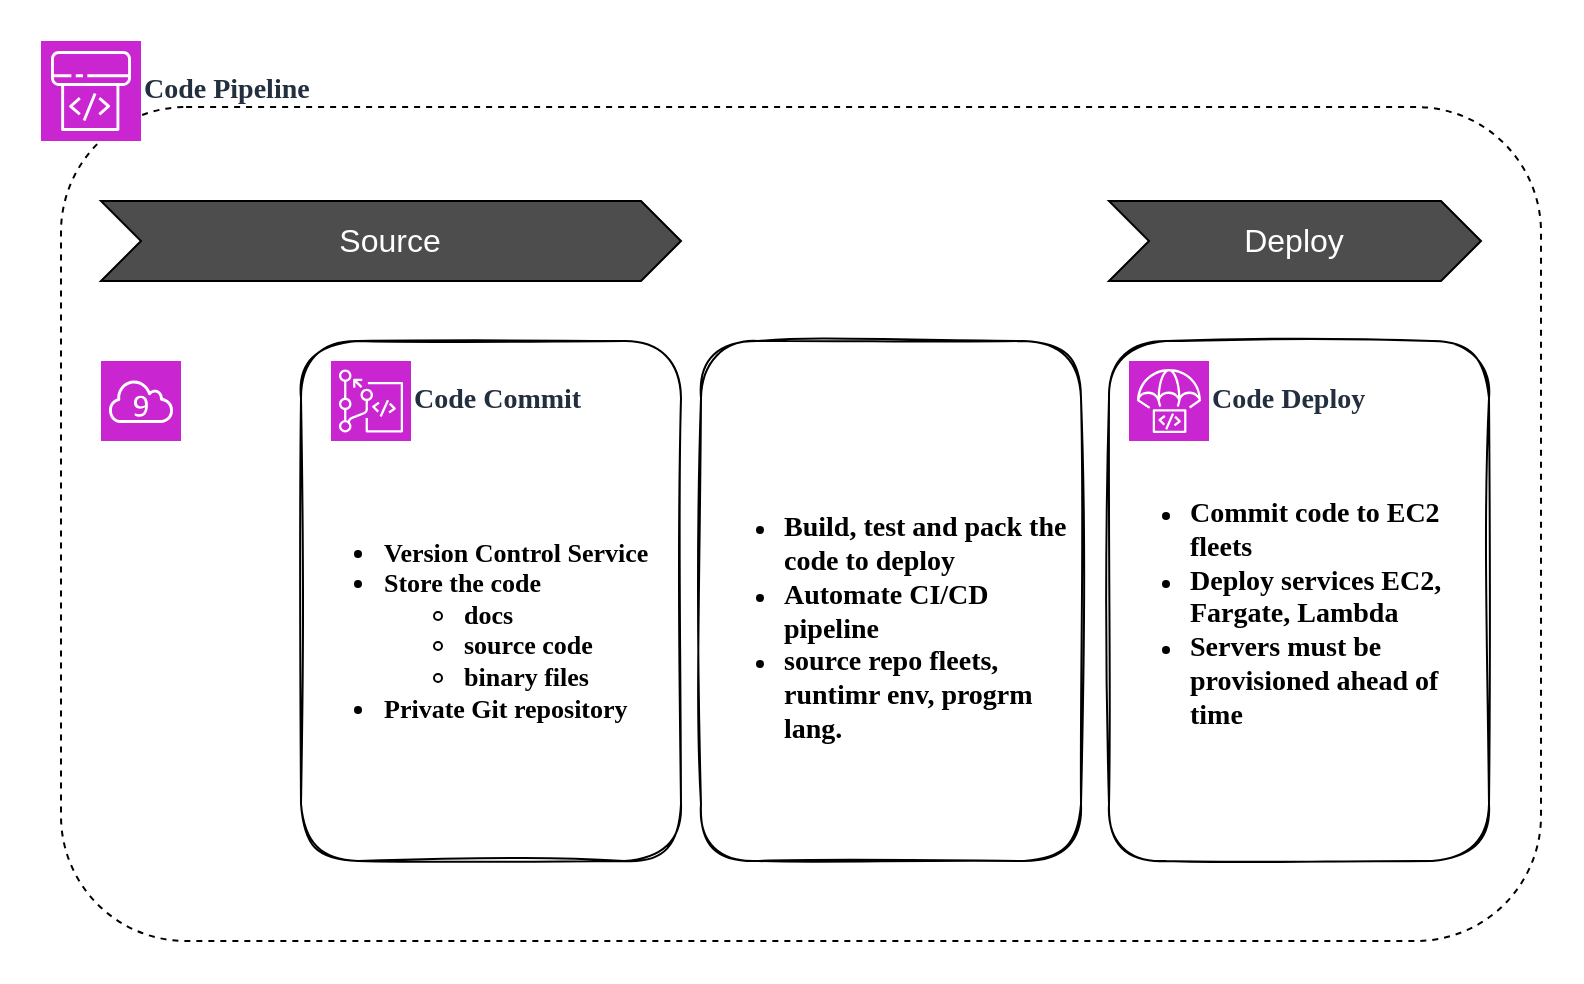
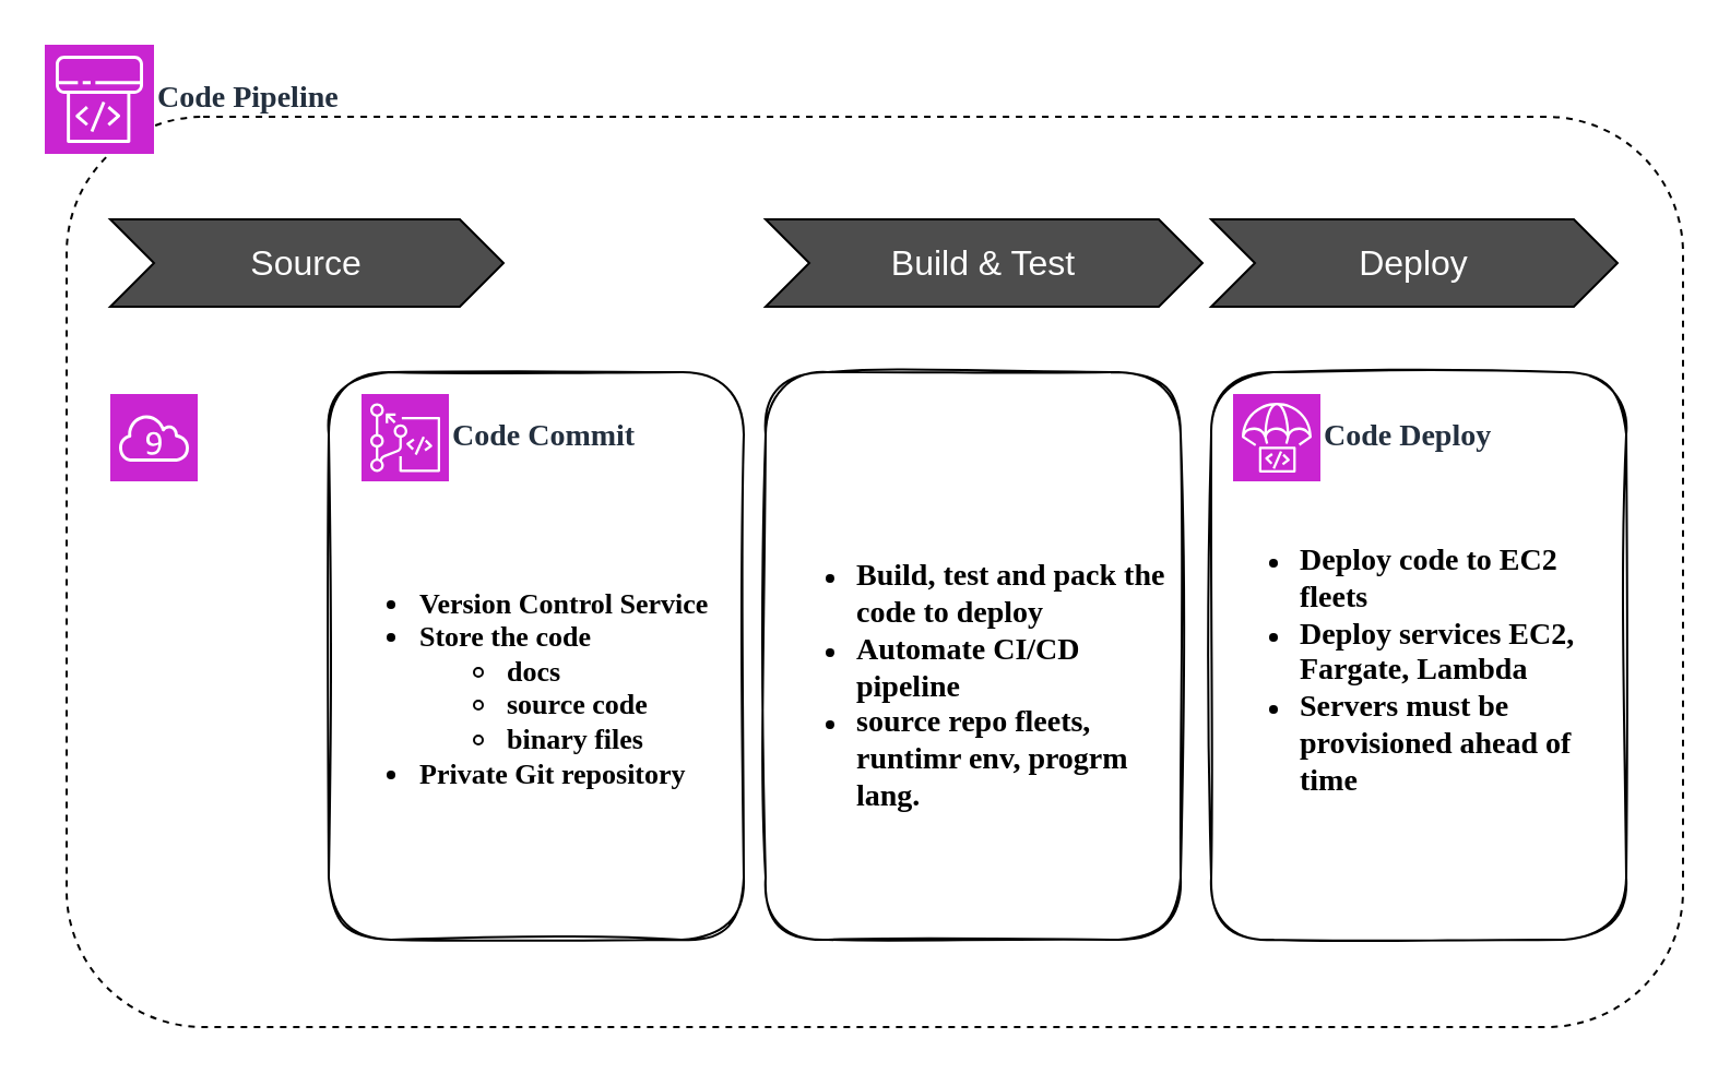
- <mxCell id="4" value="Source" style="shape=step;perimeter=stepPerimeter;whiteSpace=wrap;html=1;fixedSize=1;fillColor=#4D4D4D;fontColor=#FFFFFF;fontFamily=Helvetica;fontSize=16;fontStyle=0" vertex="1" parent="1"><mxGeometry x="50" y="100" width="290" height="40" as="geometry" /></mxCell>
+ <mxCell id="4" value="Source" style="shape=step;perimeter=stepPerimeter;whiteSpace=wrap;html=1;fixedSize=1;fillColor=#4D4D4D;fontColor=#FFFFFF;fontFamily=Helvetica;fontSize=16;fontStyle=0" vertex="1" parent="1"><mxGeometry x="50" y="100" width="180" height="40" as="geometry" /></mxCell>
+ <mxCell id="5" value="Build &amp;amp; Test" style="shape=step;perimeter=stepPerimeter;whiteSpace=wrap;html=1;fixedSize=1;fillColor=#4D4D4D;fontColor=#FFFFFF;fontFamily=Helvetica;fontSize=16;fontStyle=0" vertex="1" parent="1"><mxGeometry x="350" y="100" width="200" height="40" as="geometry" /></mxCell>
- <mxCell id="7" value="&lt;div&gt;&lt;br&gt;&lt;/div&gt;&lt;div&gt;&lt;h4 style=&quot;text-align: left;&quot;&gt;&lt;ul&gt;&lt;li&gt;&lt;font style=&quot;font-size: 14px;&quot; face=&quot;Comic Sans MS&quot;&gt;Commit code to EC2 fleets&lt;/font&gt;&lt;/li&gt;&lt;li&gt;&lt;font style=&quot;font-size: 14px;&quot; face=&quot;Comic Sans MS&quot;&gt;Deploy services EC2, Fargate, Lambda&lt;/font&gt;&lt;/li&gt;&lt;li&gt;&lt;font style=&quot;font-size: 14px;&quot; face=&quot;Comic Sans MS&quot;&gt;Servers must be provisioned ahead of time&lt;/font&gt;&lt;/li&gt;&lt;/ul&gt;&lt;/h4&gt;&lt;/div&gt;" style="rounded=1;whiteSpace=wrap;html=1;strokeWidth=1;fillWeight=4;hachureGap=8;hachureAngle=45;fillColor=none;sketch=1;" vertex="1" parent="1"><mxGeometry x="554" y="170" width="190" height="260" as="geometry" /></mxCell>
+ <mxCell id="7" value="&lt;div&gt;&lt;br&gt;&lt;/div&gt;&lt;div&gt;&lt;h4 style=&quot;text-align: left;&quot;&gt;&lt;ul&gt;&lt;li&gt;&lt;font style=&quot;font-size: 14px;&quot; face=&quot;Comic Sans MS&quot;&gt;Deploy code to EC2 fleets&lt;/font&gt;&lt;/li&gt;&lt;li&gt;&lt;font style=&quot;font-size: 14px;&quot; face=&quot;Comic Sans MS&quot;&gt;Deploy services EC2, Fargate, Lambda&lt;/font&gt;&lt;/li&gt;&lt;li&gt;&lt;font style=&quot;font-size: 14px;&quot; face=&quot;Comic Sans MS&quot;&gt;Servers must be provisioned ahead of time&lt;/font&gt;&lt;/li&gt;&lt;/ul&gt;&lt;/h4&gt;&lt;/div&gt;" style="rounded=1;whiteSpace=wrap;html=1;strokeWidth=1;fillWeight=4;hachureGap=8;hachureAngle=45;fillColor=none;sketch=1;" vertex="1" parent="1"><mxGeometry x="554" y="170" width="190" height="260" as="geometry" /></mxCell>
